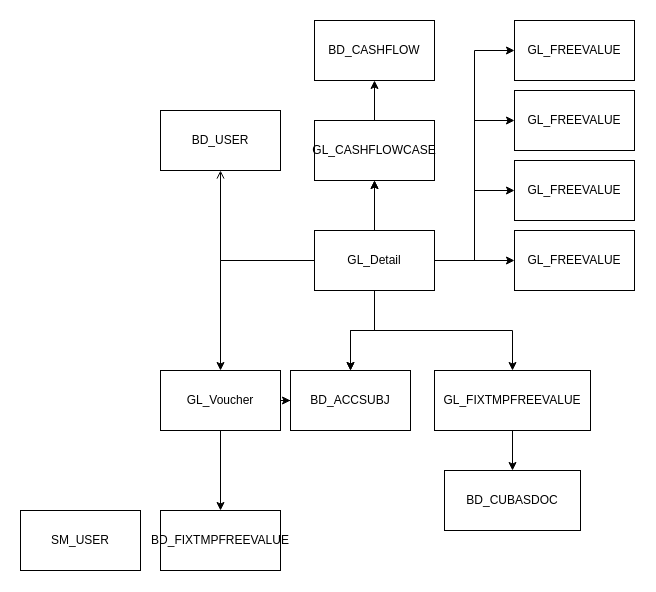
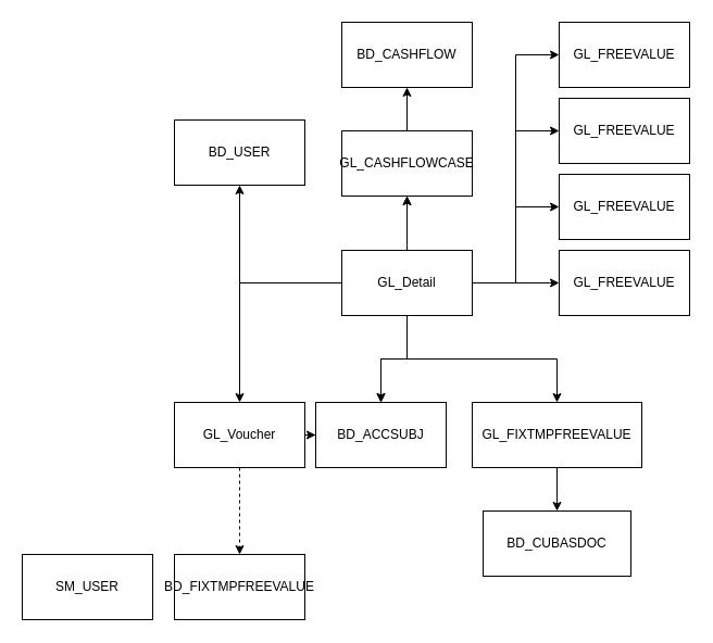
- <mxCell id="12" style="edgeStyle=orthogonalEdgeStyle;rounded=0;orthogonalLoop=1;jettySize=auto;html=1;entryX=0.5;entryY=1;entryDx=0;entryDy=0;endArrow=open;" edge="1" parent="1" source="13" target="30"><mxGeometry relative="1" as="geometry" /></mxCell>
+ <mxCell id="12" style="edgeStyle=orthogonalEdgeStyle;rounded=0;orthogonalLoop=1;jettySize=auto;html=1;entryX=0.5;entryY=1;entryDx=0;entryDy=0;" edge="1" parent="1" source="13" target="30"><mxGeometry relative="1" as="geometry" /></mxCell>
- <mxCell id="14" value="" style="edgeStyle=orthogonalEdgeStyle;rounded=0;orthogonalLoop=1;jettySize=auto;html=1;" edge="1" parent="1" source="16" target="25"><mxGeometry relative="1" as="geometry" /></mxCell>
+ <mxCell id="14" value="" style="edgeStyle=orthogonalEdgeStyle;rounded=0;orthogonalLoop=1;jettySize=auto;html=1;dashed=1;" edge="1" parent="1" source="16" target="25"><mxGeometry relative="1" as="geometry" /></mxCell>
